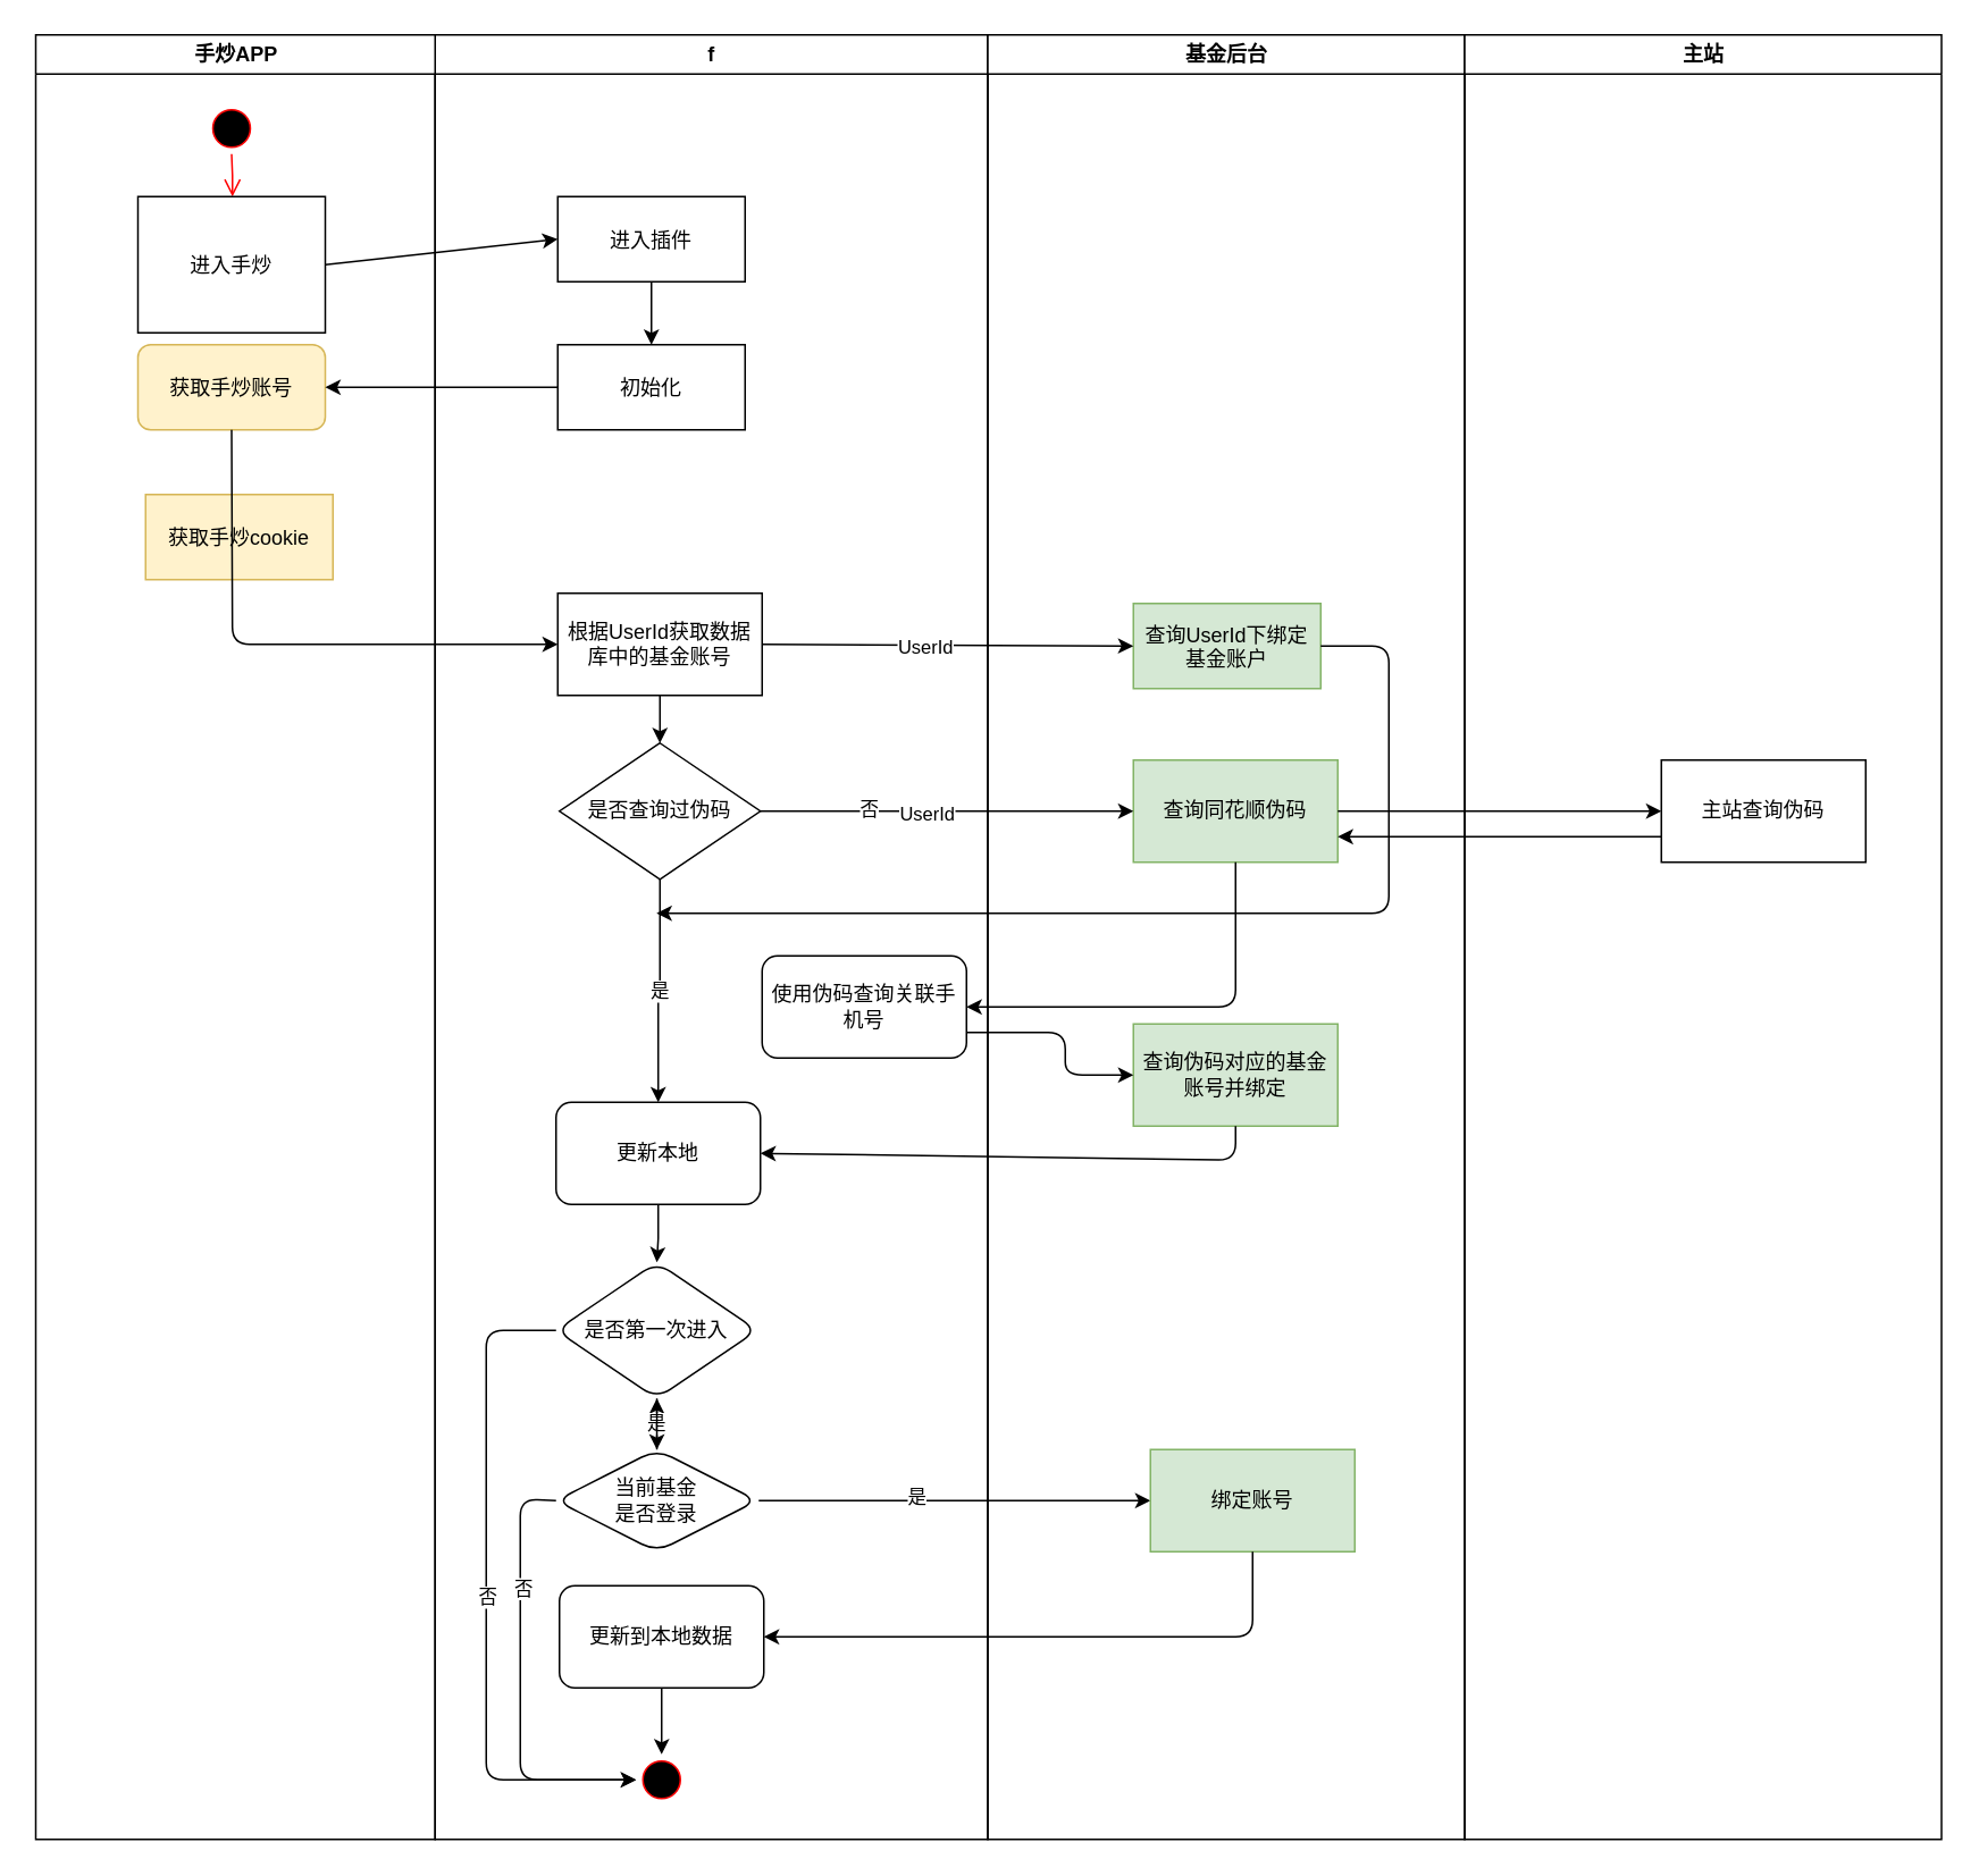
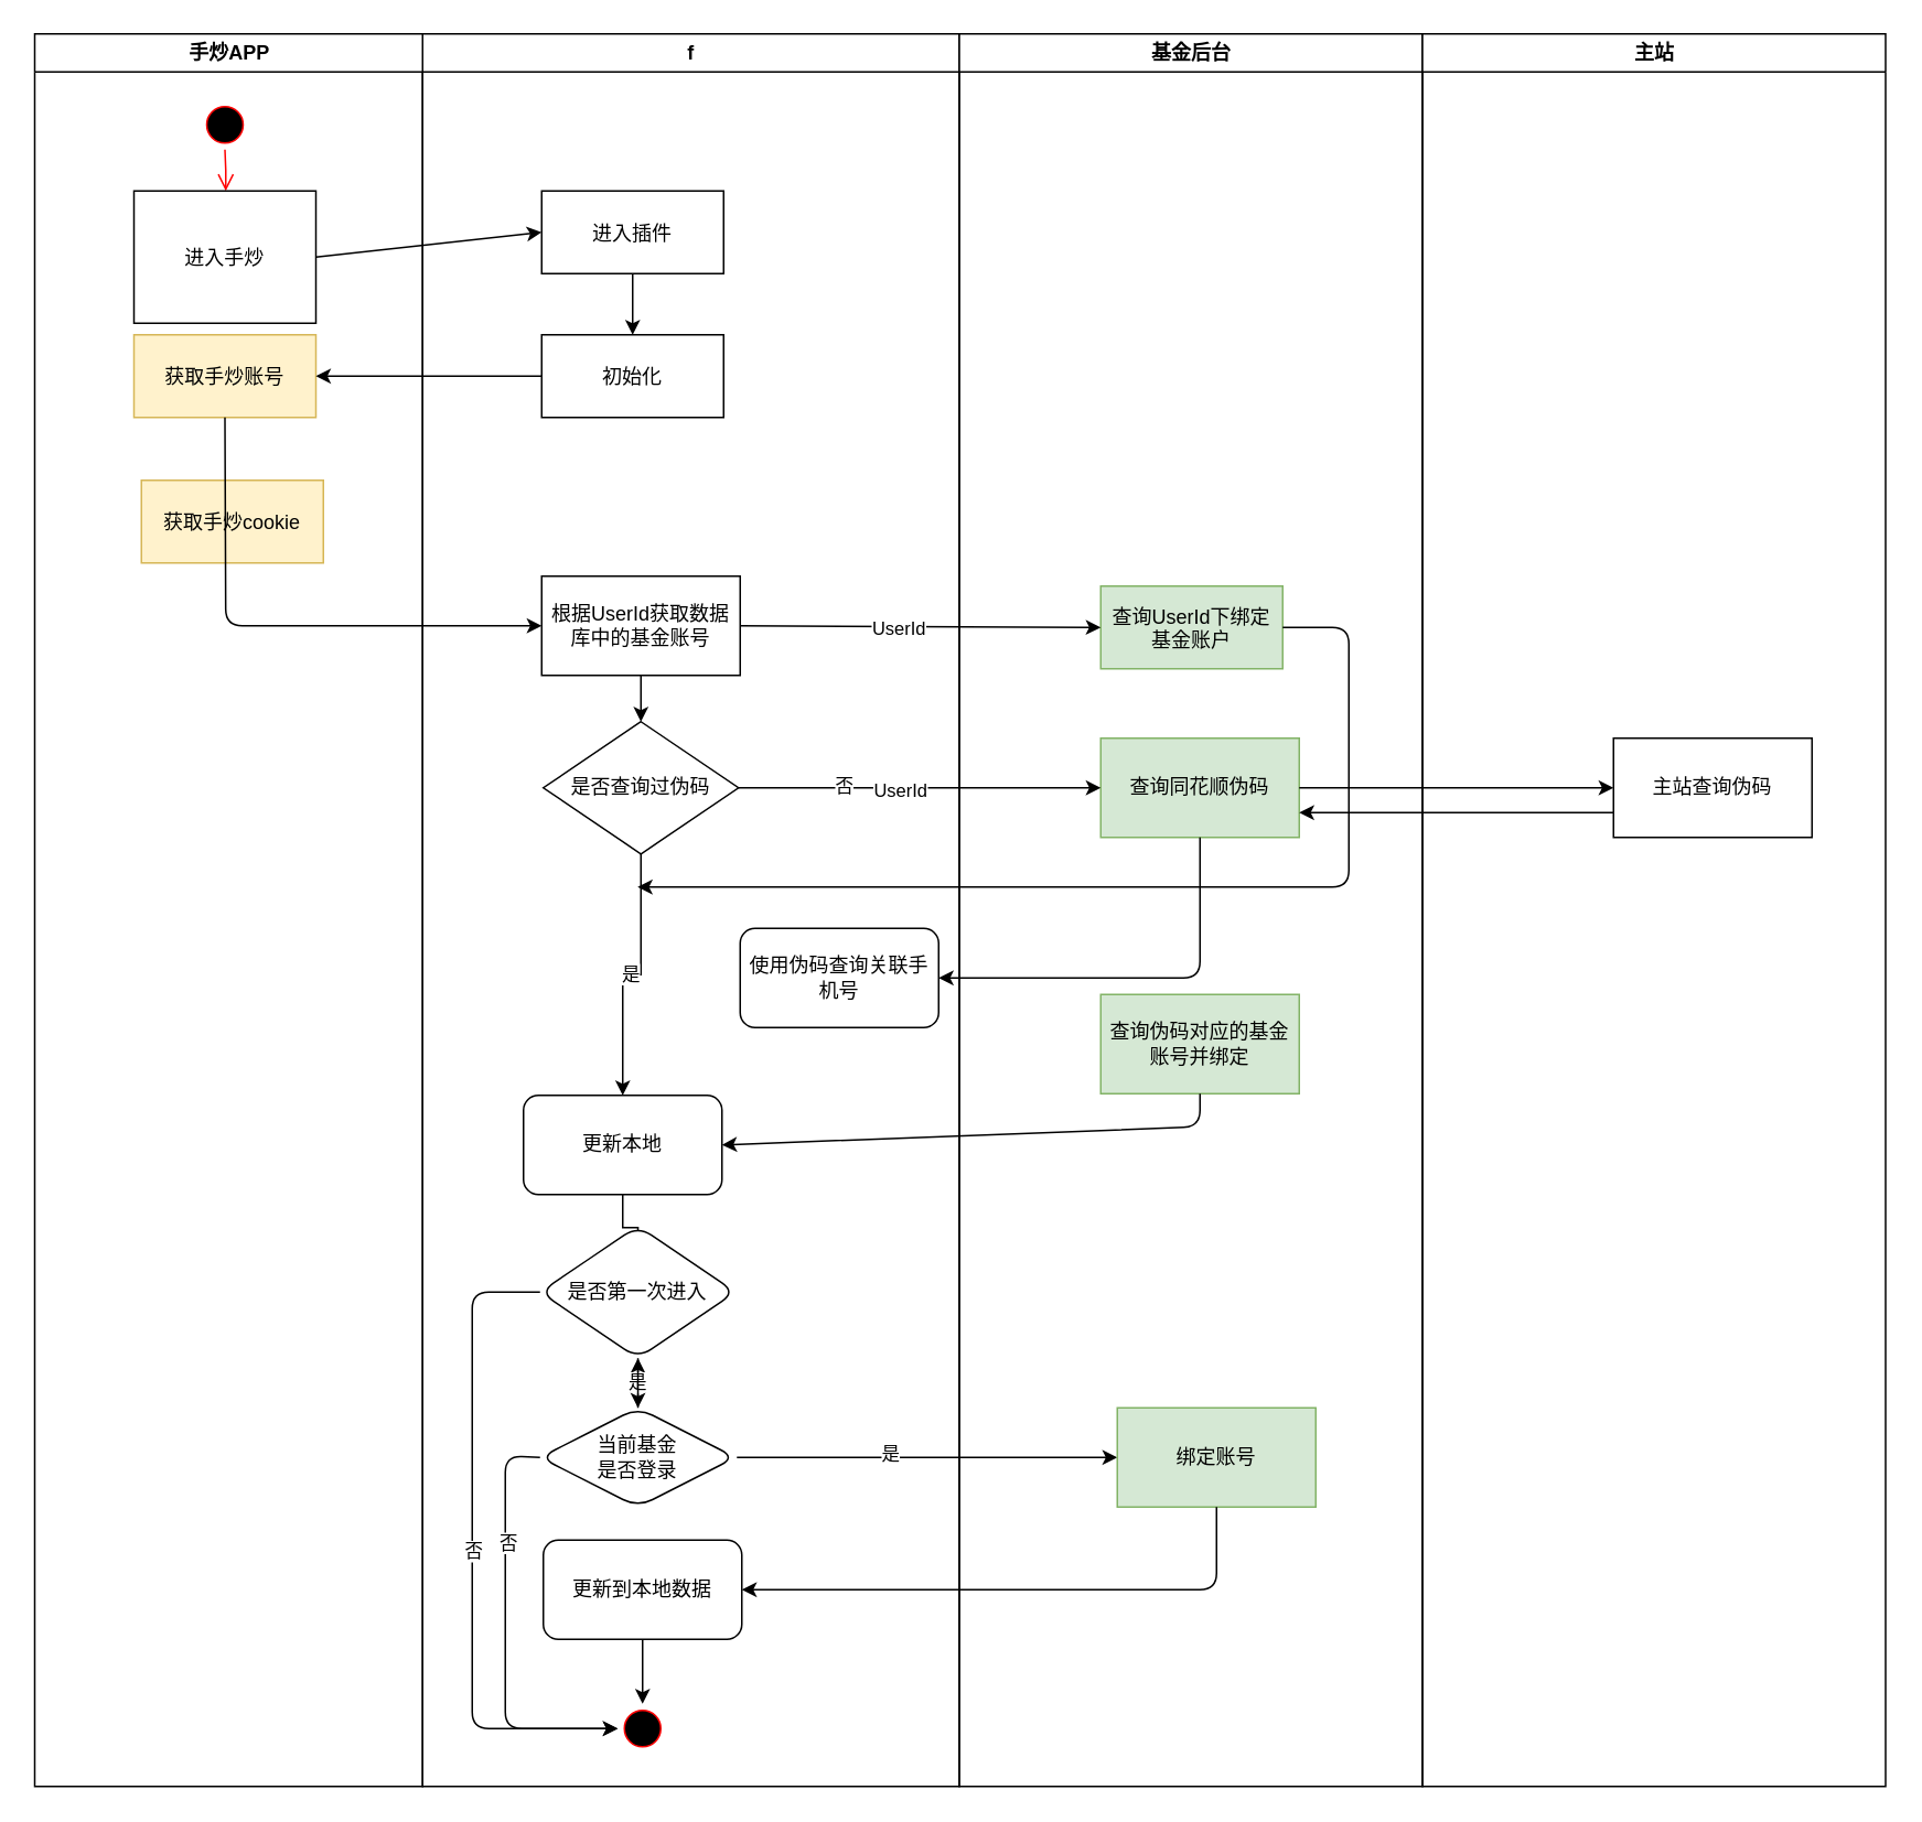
- <mxCell id="38" value="获取手炒账号" style="fillColor=#fff2cc;strokeColor=#d6b656;rounded=1;" vertex="1" parent="34"><mxGeometry x="60" y="182" width="110" height="50" as="geometry" /></mxCell>
+ <mxCell id="38" value="获取手炒账号" style="fillColor=#fff2cc;strokeColor=#d6b656;" vertex="1" parent="34"><mxGeometry x="60" y="182" width="110" height="50" as="geometry" /></mxCell>
- <mxCell id="50" value="" style="endArrow=classic;html=1;entryX=0;entryY=0.5;entryDx=0;entryDy=0;exitX=1;exitY=0.75;exitDx=0;exitDy=0;" edge="1" parent="1" source="10" target="29"><mxGeometry width="50" height="50" relative="1" as="geometry"><mxPoint x="405" y="721" as="sourcePoint" /><mxPoint x="455" y="671" as="targetPoint" /><Array as="points"><mxPoint x="625" y="606" /><mxPoint x="625" y="631" /></Array></mxGeometry></mxCell>
- <mxCell id="12" value="更新本地" style="rounded=1;whiteSpace=wrap;html=1;" vertex="1" parent="2"><mxGeometry x="71" y="627" width="120" height="60" as="geometry" /></mxCell>
+ <mxCell id="12" value="更新本地" style="rounded=1;whiteSpace=wrap;html=1;" vertex="1" parent="2"><mxGeometry x="61" y="642" width="120" height="60" as="geometry" /></mxCell>
